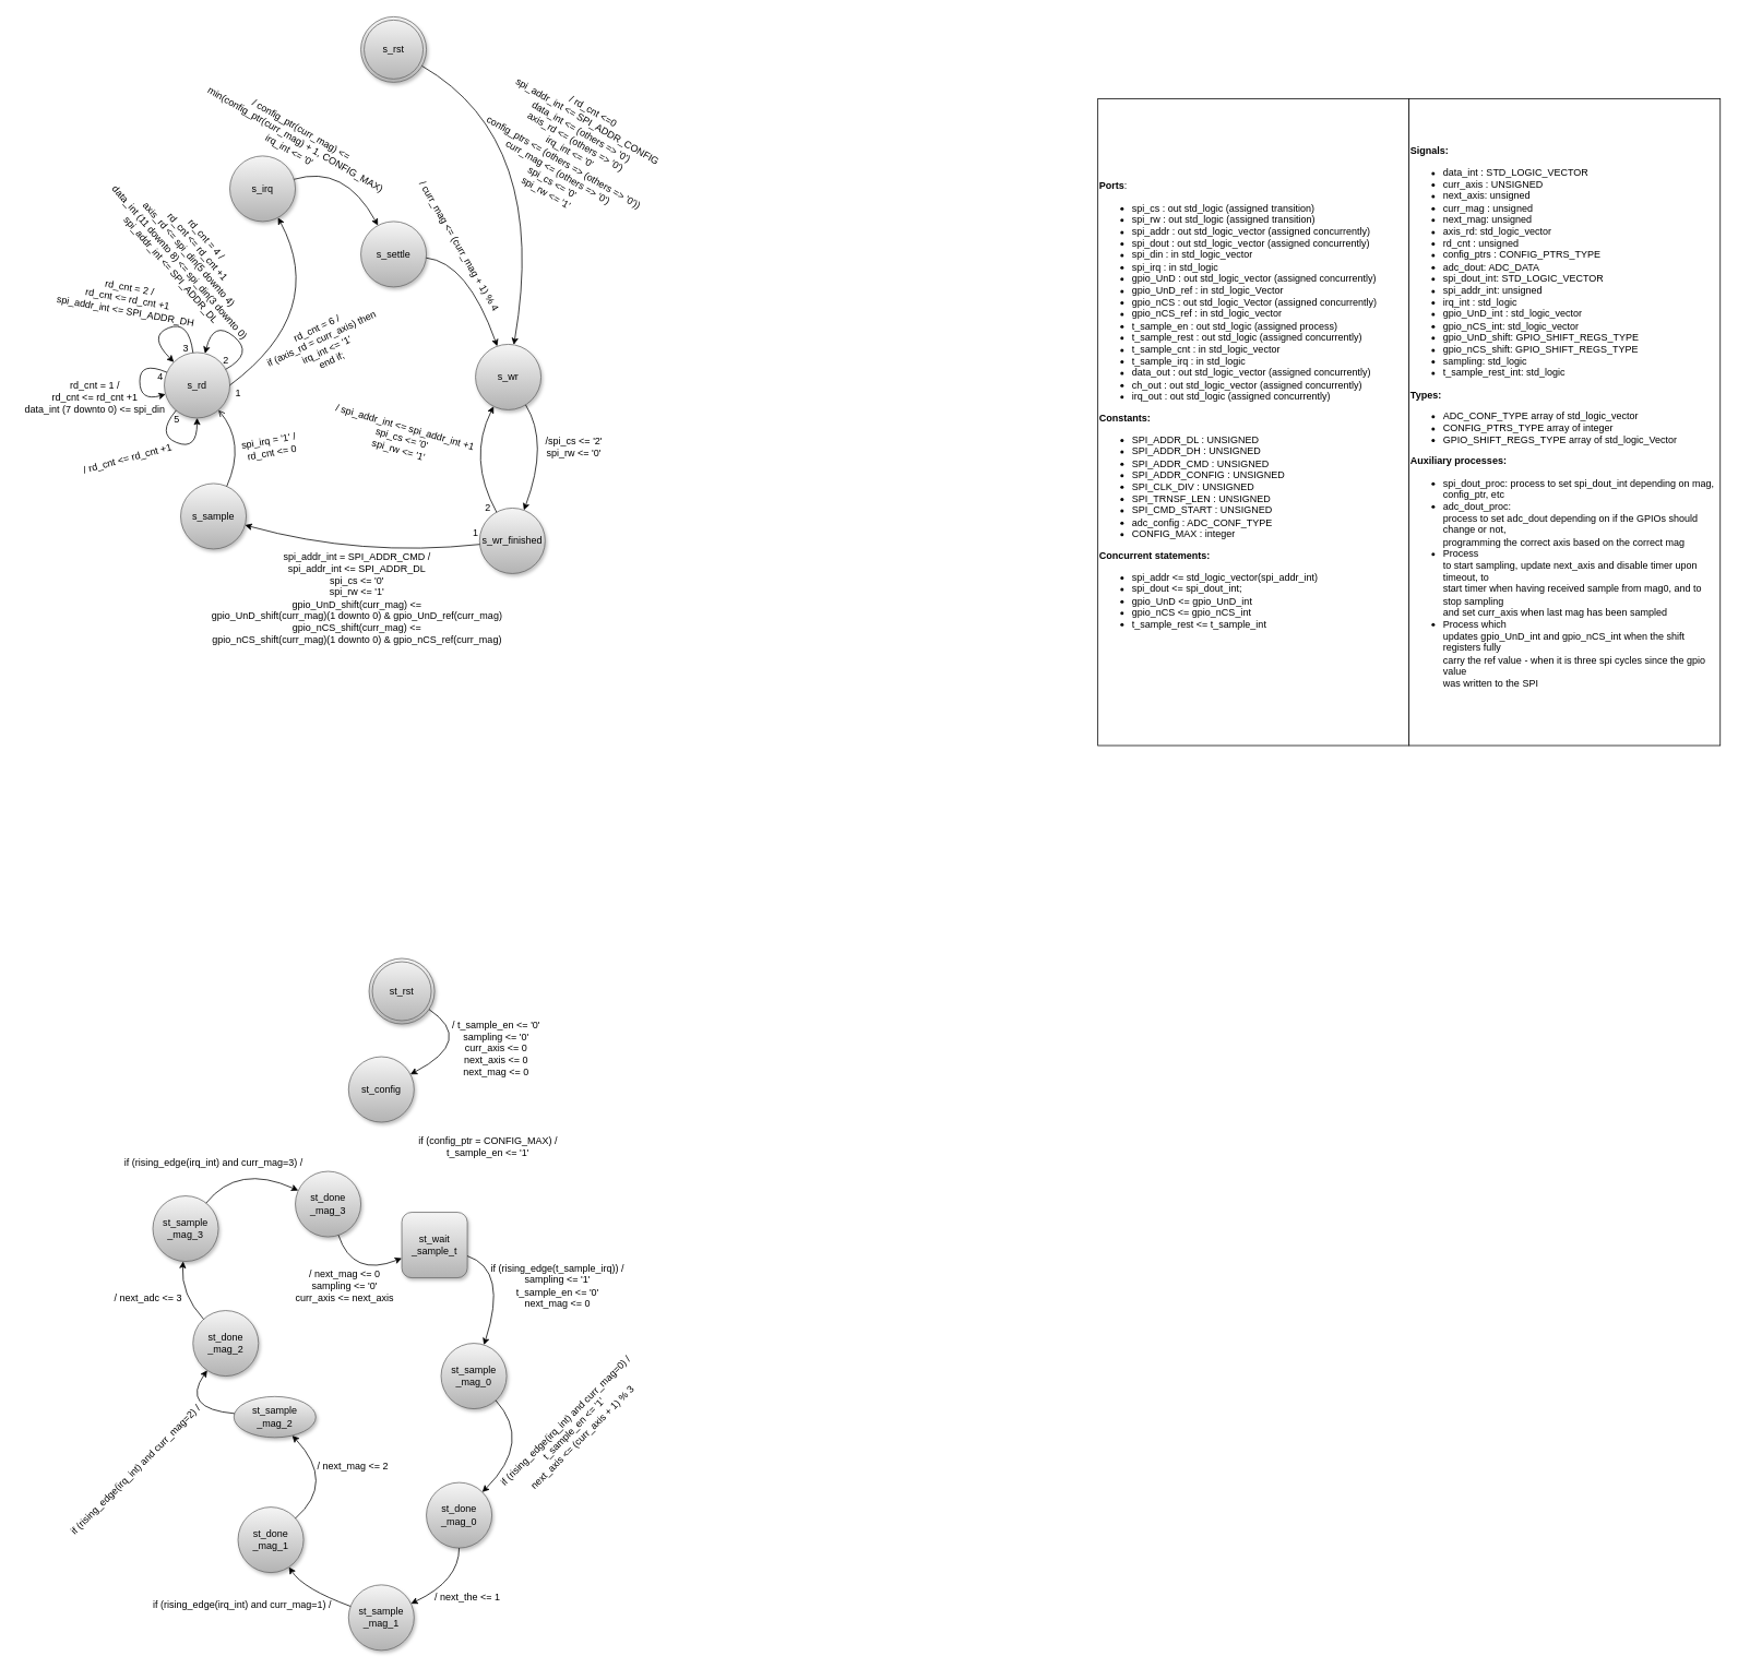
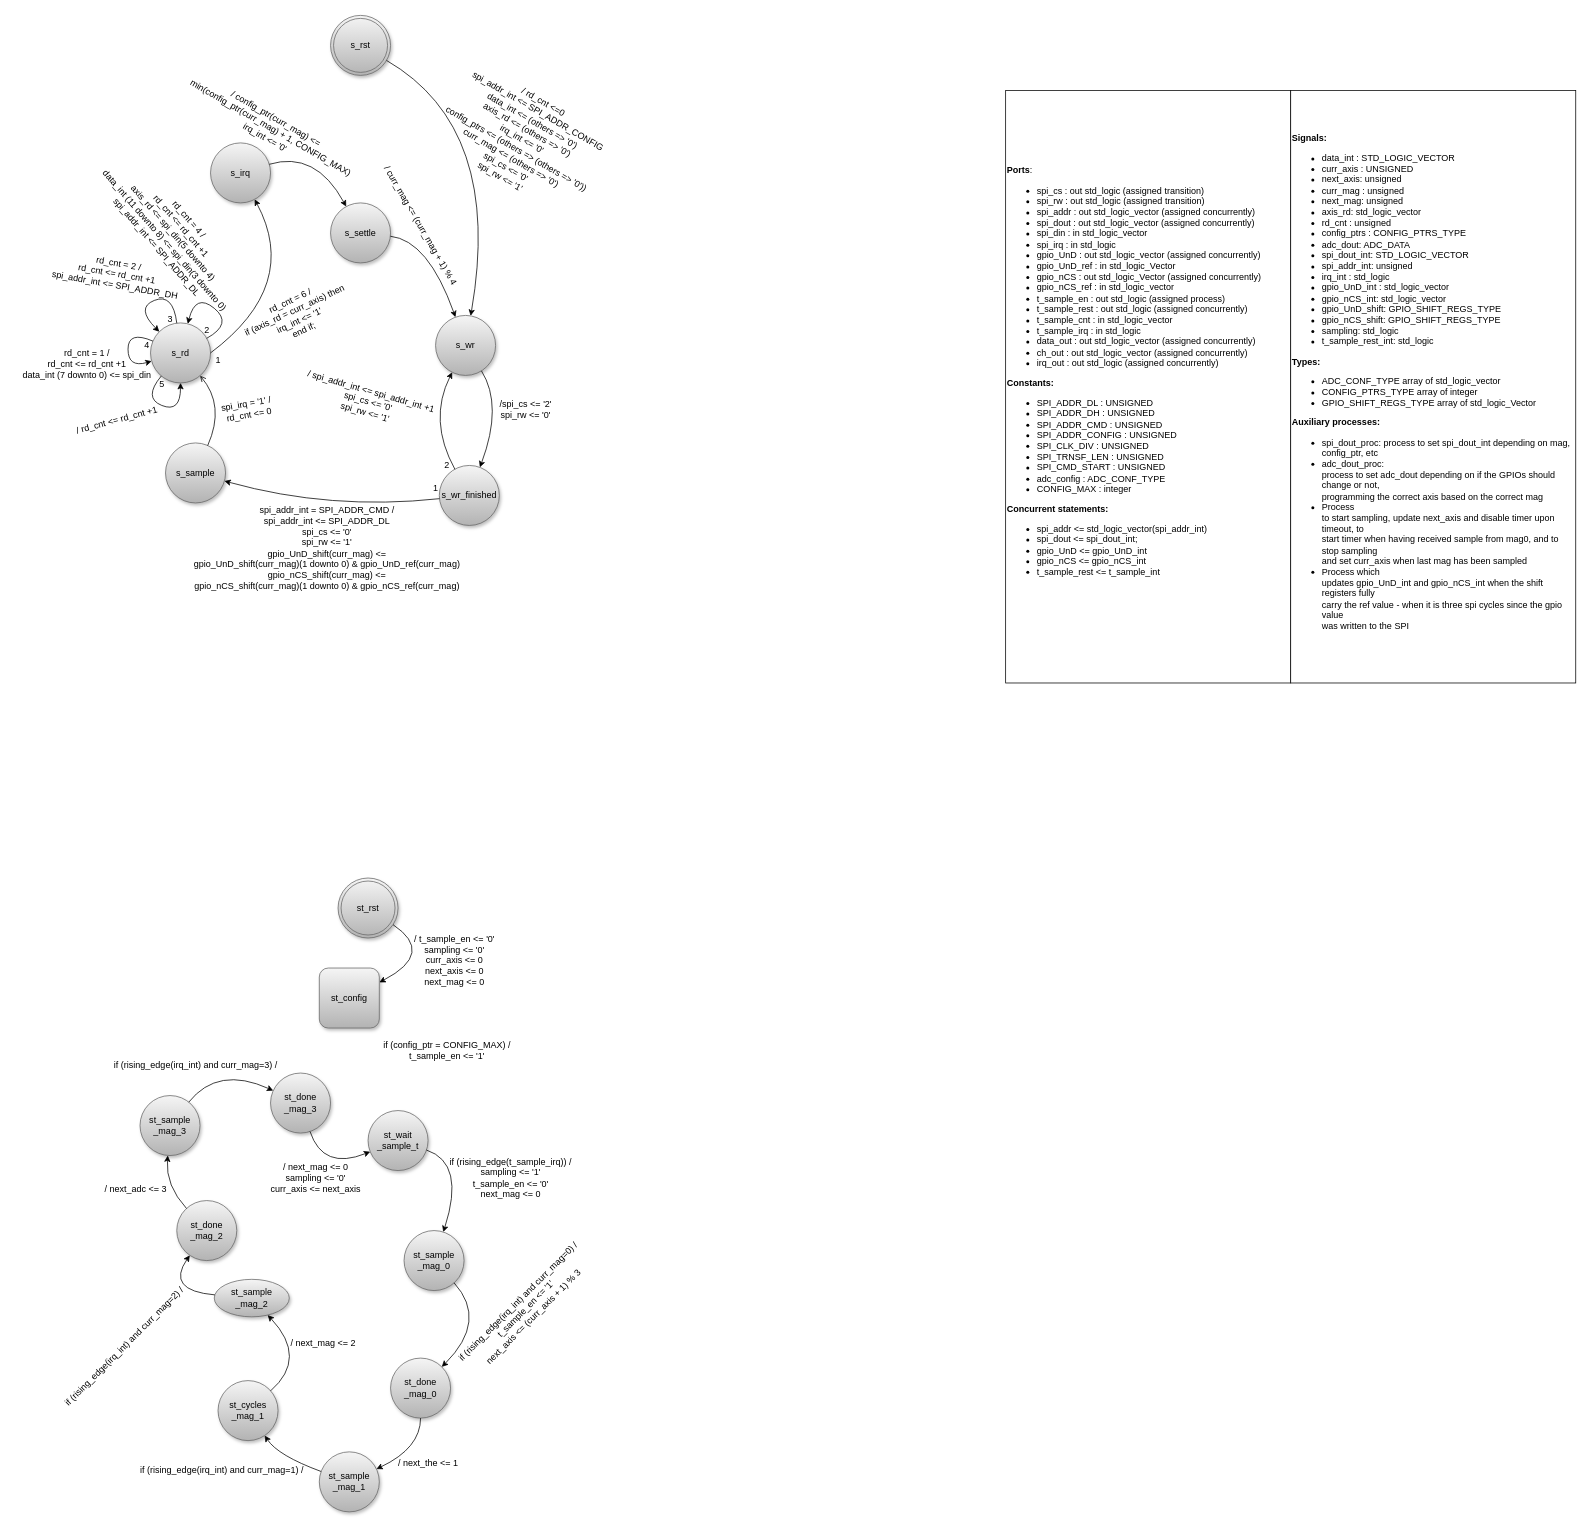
- <mxCell id="68" value="&lt;div&gt;st_config&lt;/div&gt;" style="ellipse;whiteSpace=wrap;html=1;aspect=fixed;fillColor=#f5f5f5;gradientColor=#b3b3b3;strokeColor=#666666;shadow=1;" parent="1" vertex="1"><mxGeometry x="425" y="1290" width="80" height="80" as="geometry" /></mxCell>
+ <mxCell id="68" value="&lt;div&gt;st_config&lt;/div&gt;" style="whiteSpace=wrap;html=1;aspect=fixed;fillColor=#f5f5f5;gradientColor=#b3b3b3;strokeColor=#666666;shadow=1;rounded=1;" parent="1" vertex="1"><mxGeometry x="425" y="1290" width="80" height="80" as="geometry" /></mxCell>
- <mxCell id="41" value="&lt;div&gt;st_wait&lt;/div&gt;&lt;div&gt;_sample_t&lt;/div&gt;" style="whiteSpace=wrap;html=1;aspect=fixed;fillColor=#f5f5f5;gradientColor=#b3b3b3;strokeColor=#666666;shadow=1;rounded=1;" parent="1" vertex="1"><mxGeometry x="490" y="1480" width="80" height="80" as="geometry" /></mxCell>
+ <mxCell id="41" value="&lt;div&gt;st_wait&lt;/div&gt;&lt;div&gt;_sample_t&lt;/div&gt;" style="ellipse;whiteSpace=wrap;html=1;aspect=fixed;fillColor=#f5f5f5;gradientColor=#b3b3b3;strokeColor=#666666;shadow=1;" parent="1" vertex="1"><mxGeometry x="490" y="1480" width="80" height="80" as="geometry" /></mxCell>
- <mxCell id="51" value="&lt;div&gt;st_done&lt;/div&gt;&lt;div&gt;_mag_1&lt;br&gt;&lt;/div&gt;" style="ellipse;whiteSpace=wrap;html=1;aspect=fixed;fillColor=#f5f5f5;gradientColor=#b3b3b3;strokeColor=#666666;shadow=1;" parent="1" vertex="1"><mxGeometry x="290" y="1840" width="80" height="80" as="geometry" /></mxCell>
+ <mxCell id="51" value="&lt;div&gt;st_cycles&lt;/div&gt;&lt;div&gt;_mag_1&lt;br&gt;&lt;/div&gt;" style="ellipse;whiteSpace=wrap;html=1;aspect=fixed;fillColor=#f5f5f5;gradientColor=#b3b3b3;strokeColor=#666666;shadow=1;" parent="1" vertex="1"><mxGeometry x="290" y="1840" width="80" height="80" as="geometry" /></mxCell>
